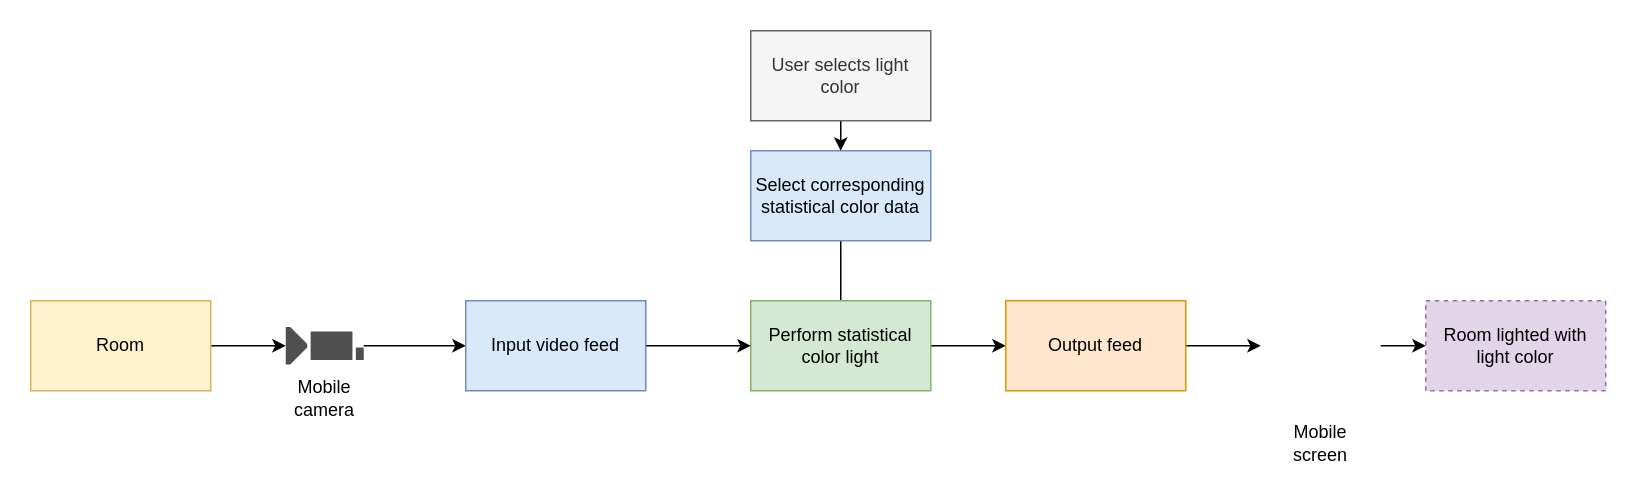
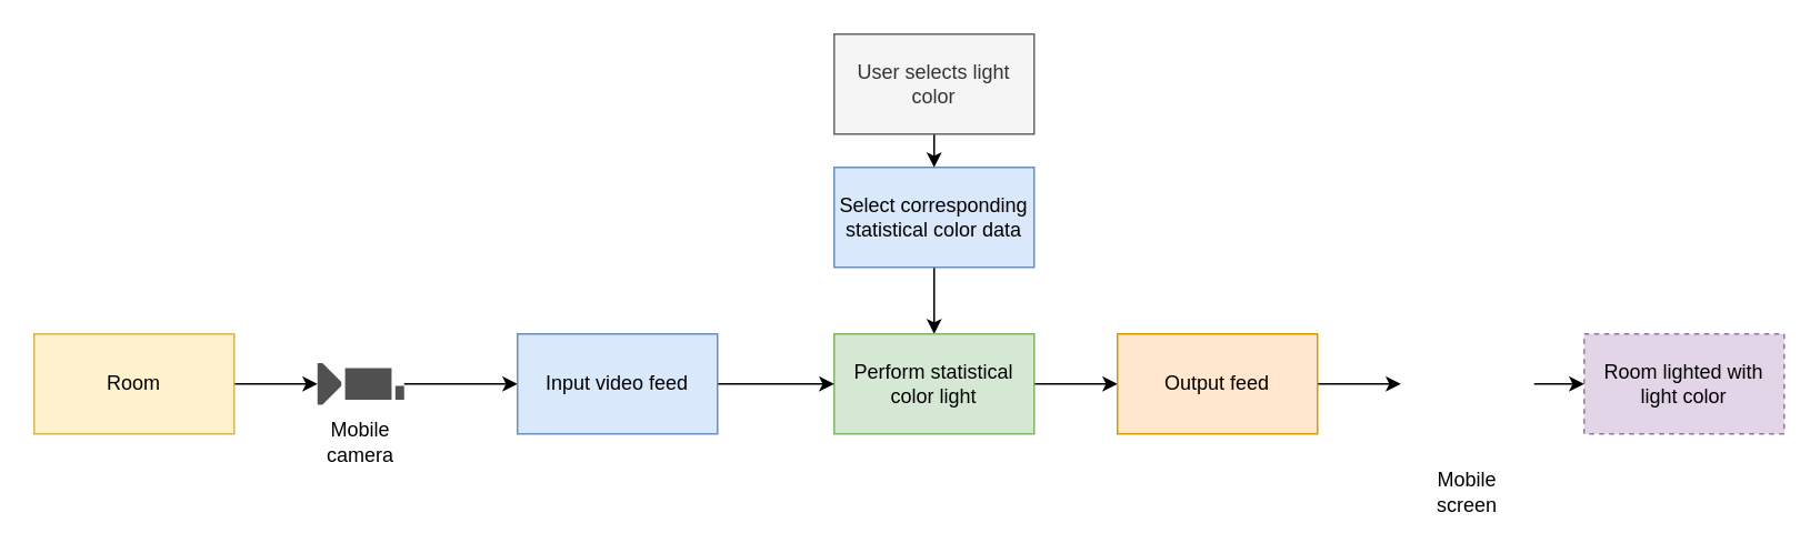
- <mxCell id="8" value="" style="edgeStyle=orthogonalEdgeStyle;rounded=0;orthogonalLoop=1;jettySize=auto;html=1;endArrow=none;" edge="1" parent="1" source="9" target="11"><mxGeometry relative="1" as="geometry" /></mxCell>
+ <mxCell id="8" value="" style="edgeStyle=orthogonalEdgeStyle;rounded=0;orthogonalLoop=1;jettySize=auto;html=1;" edge="1" parent="1" source="9" target="11"><mxGeometry relative="1" as="geometry" /></mxCell>
